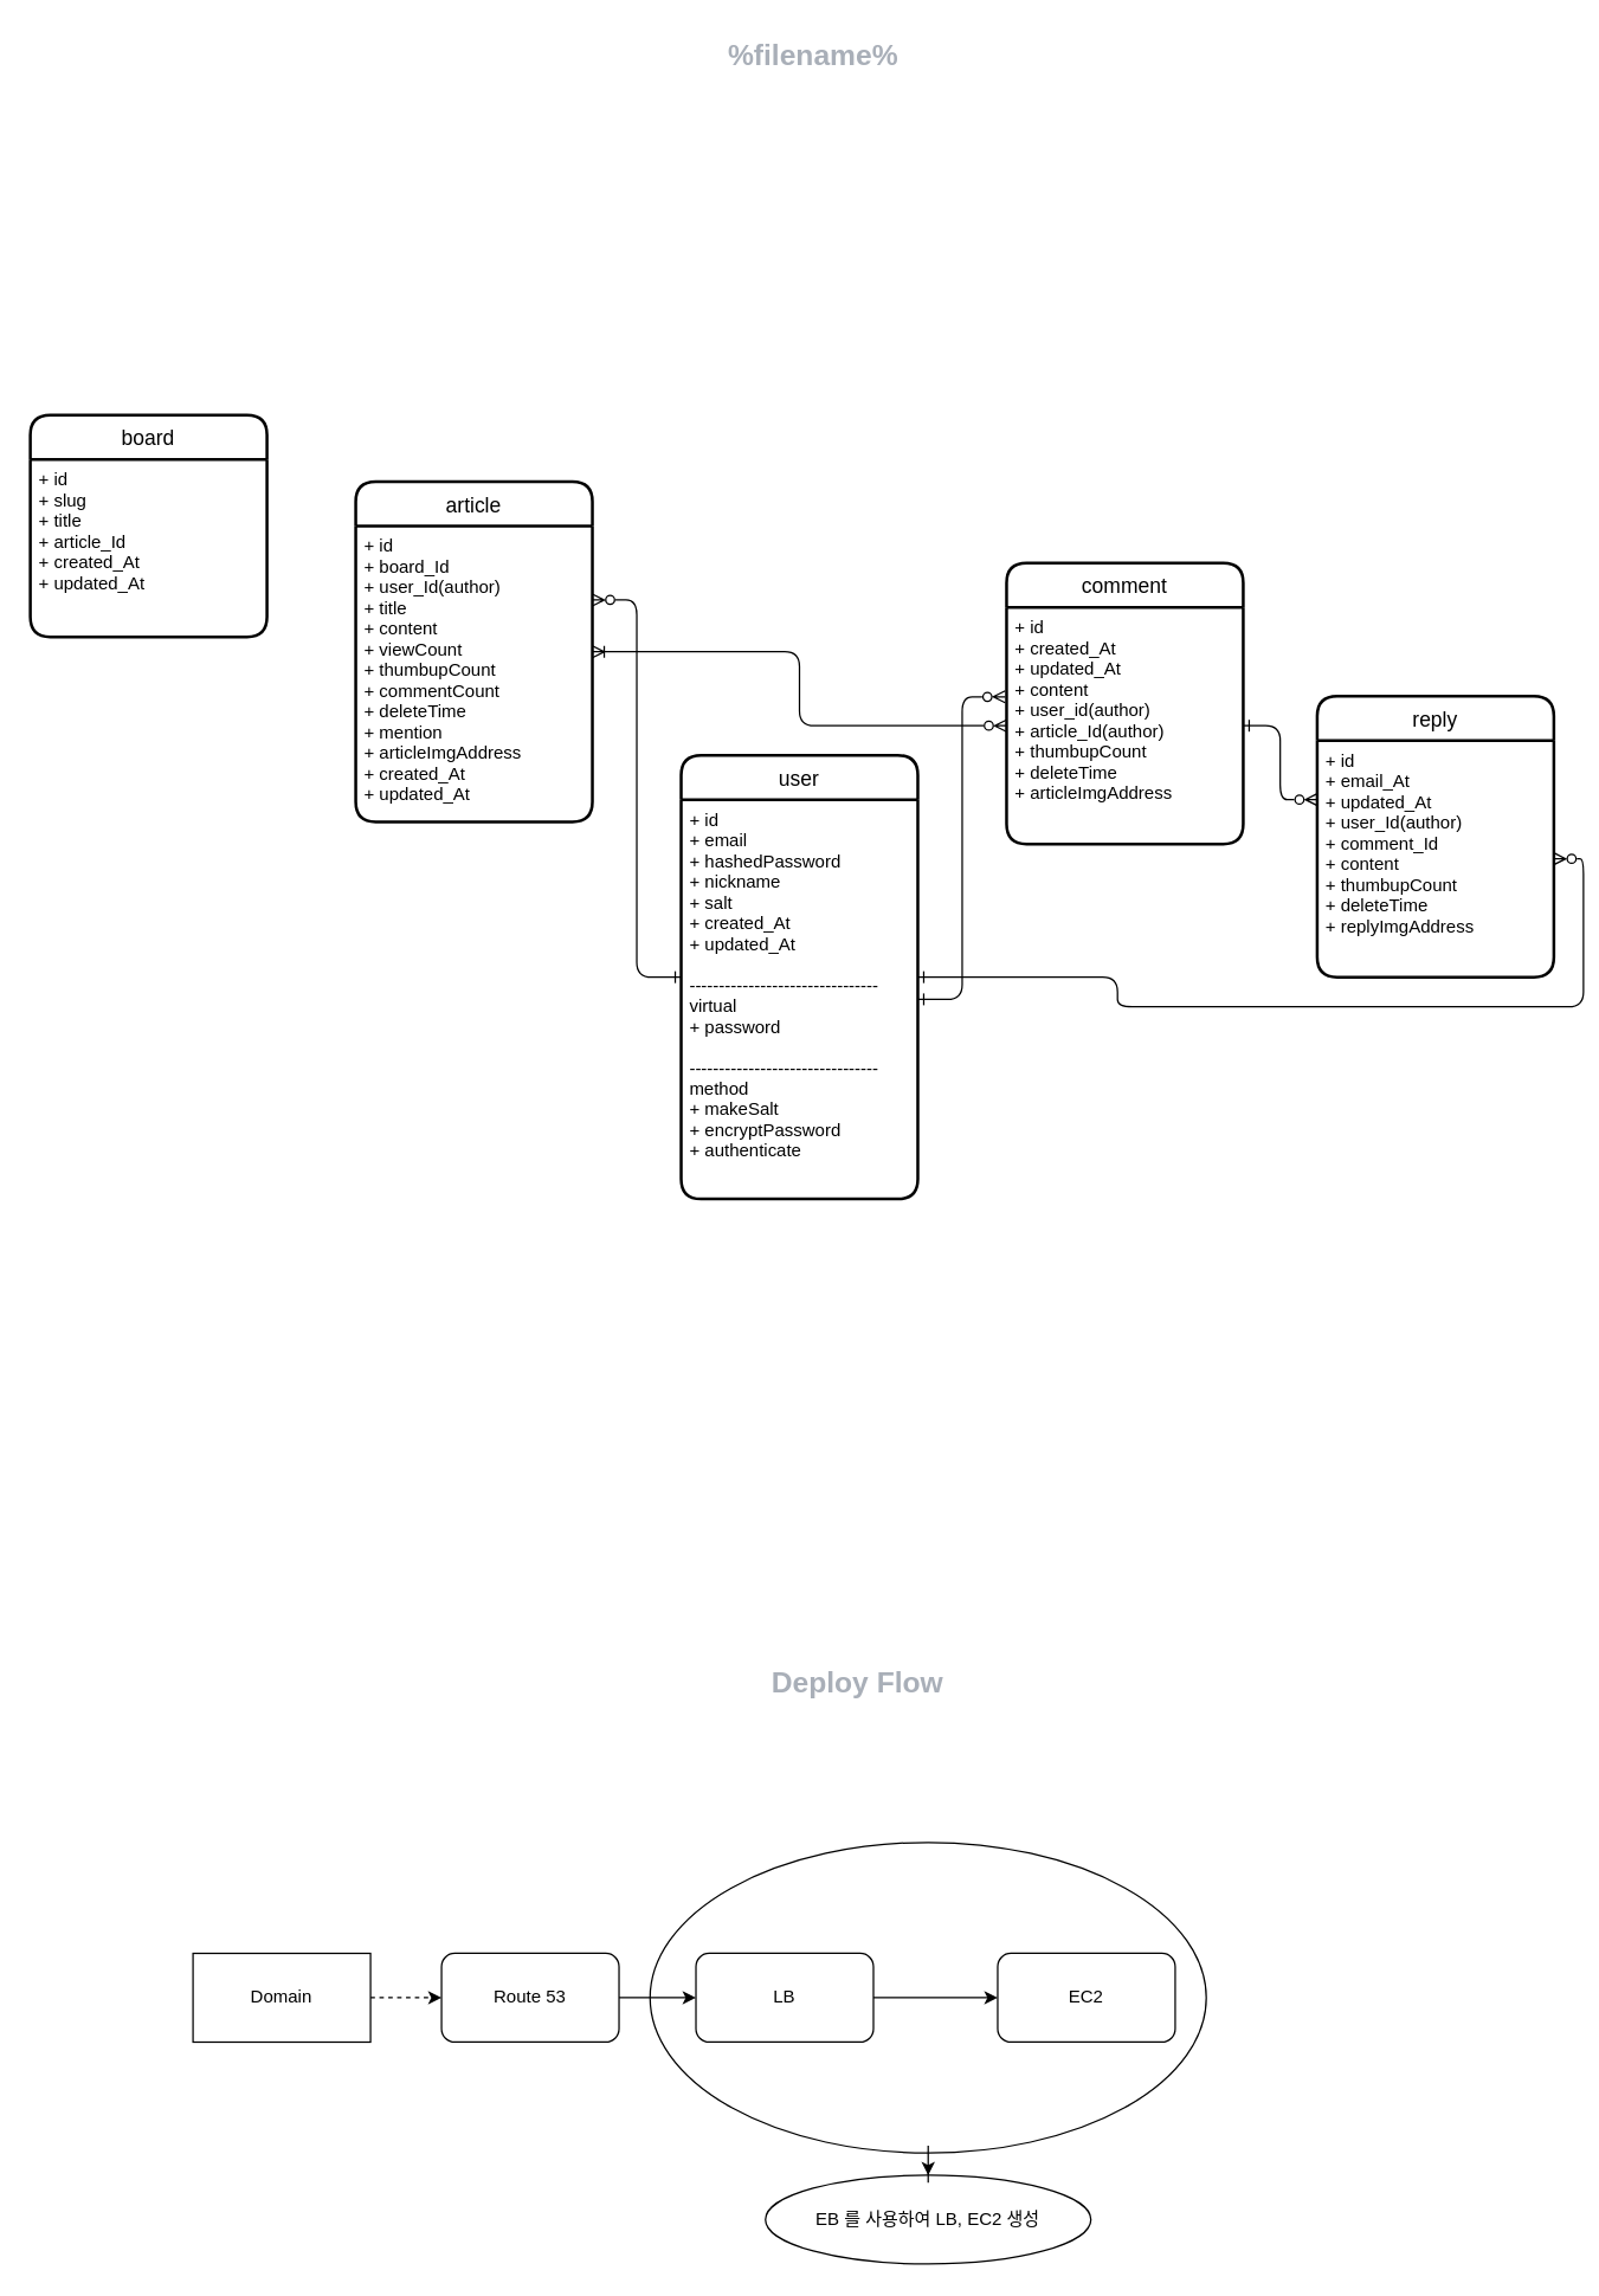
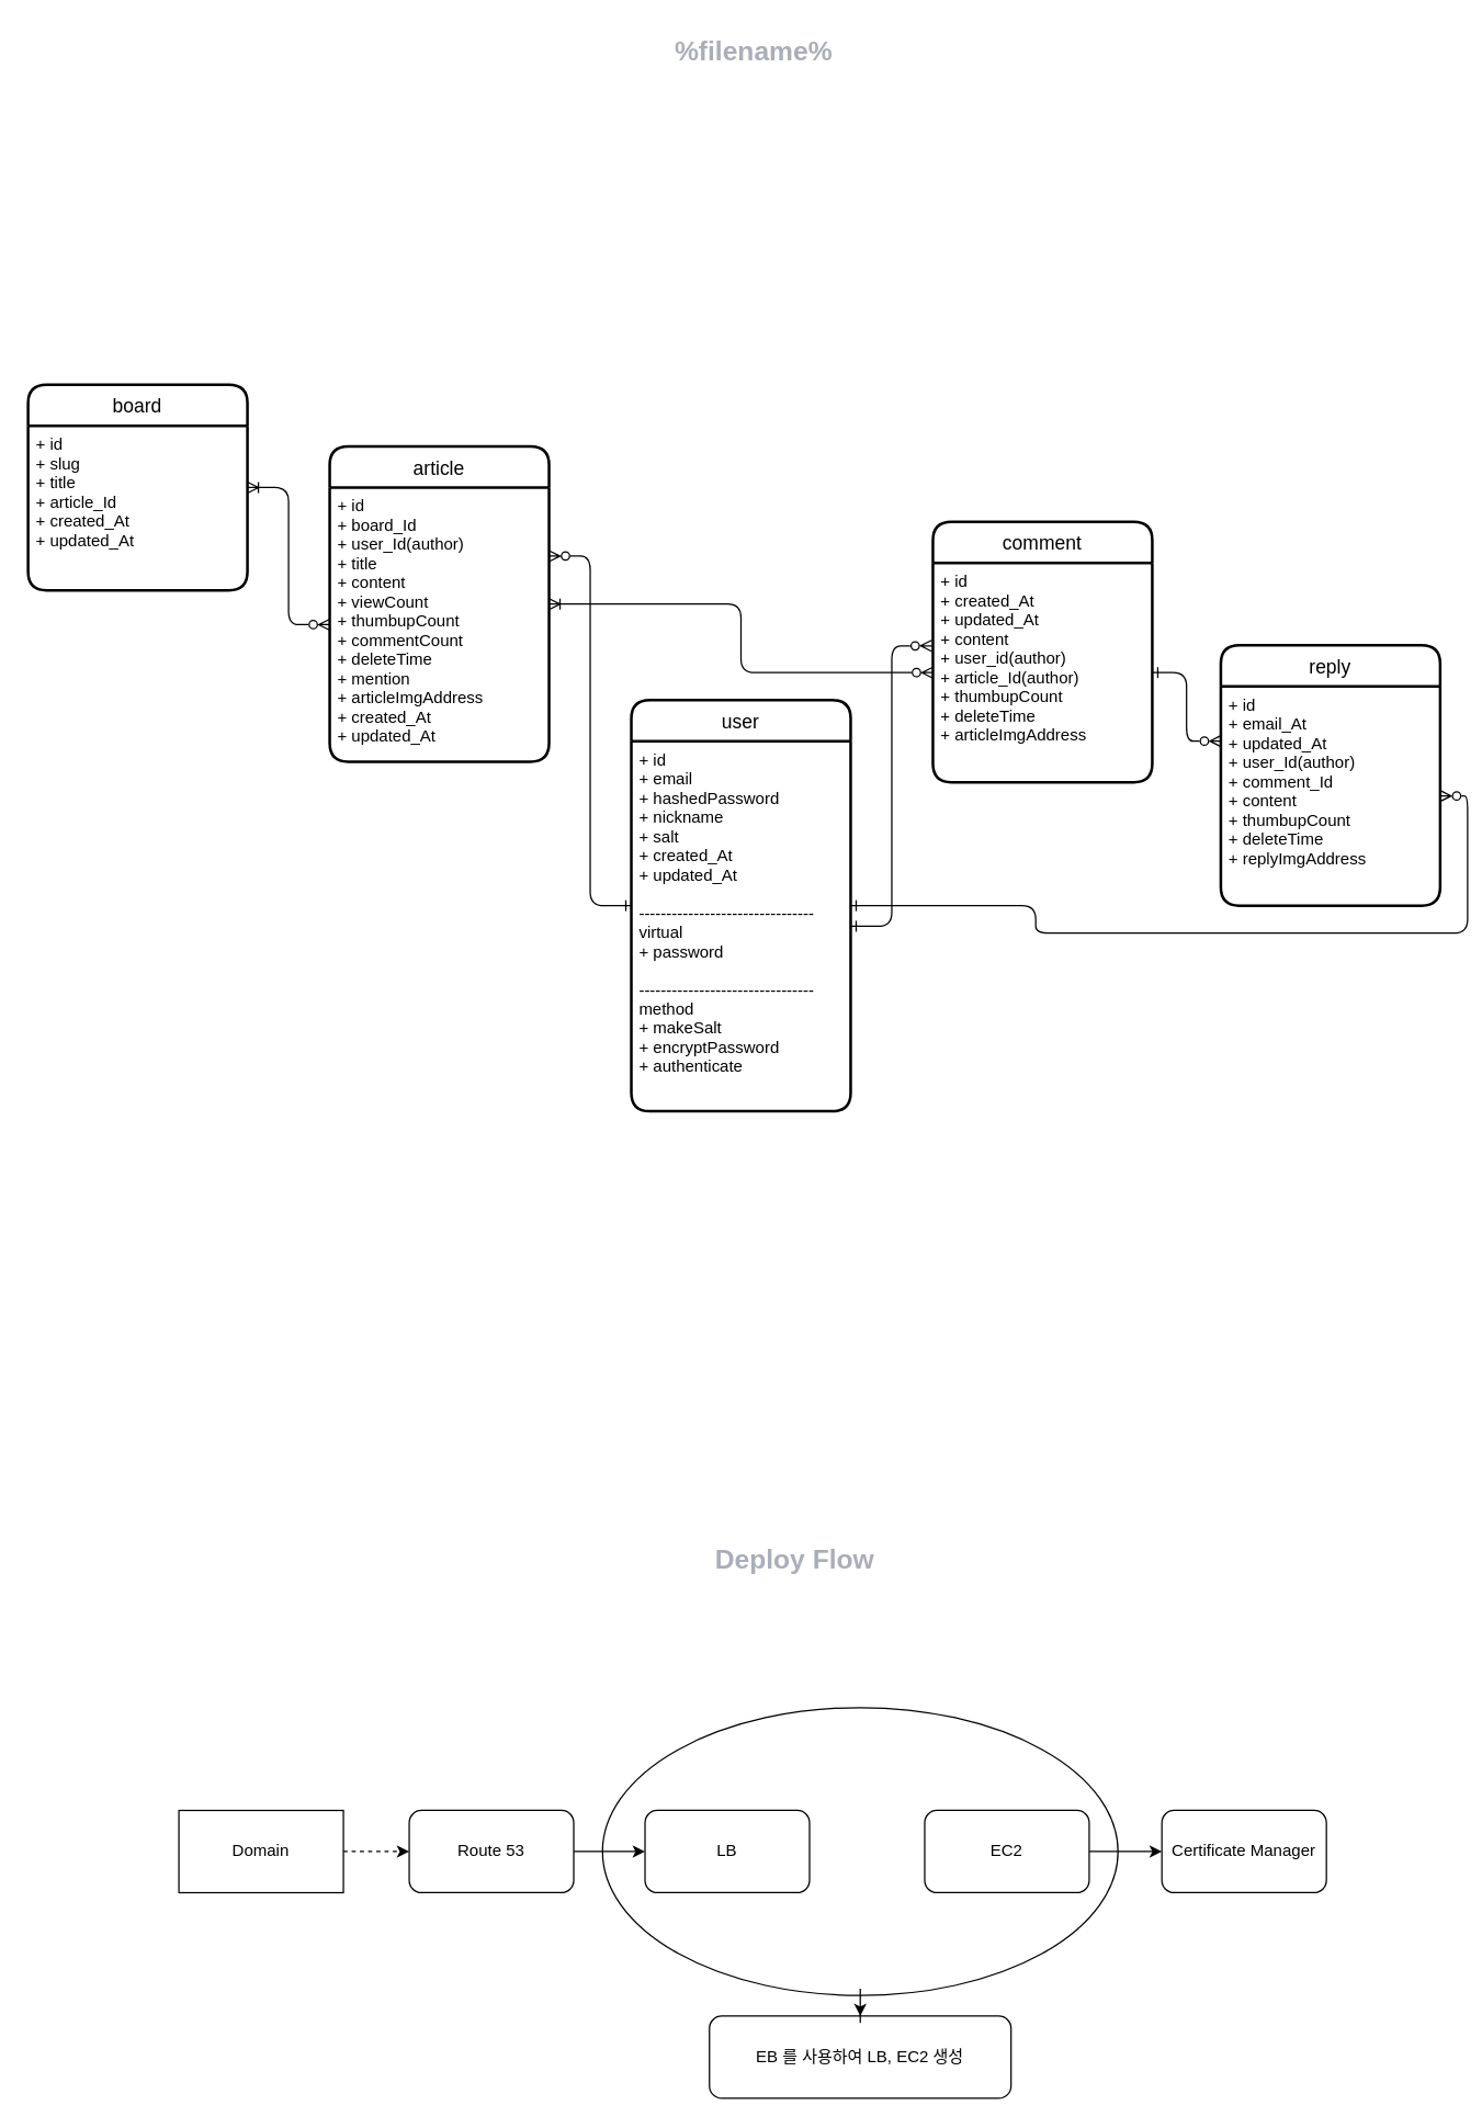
+ <mxCell id="2" style="edgeStyle=orthogonalEdgeStyle;rounded=1;sketch=0;orthogonalLoop=1;jettySize=auto;html=1;shadow=0;startArrow=ERoneToMany;startFill=0;endArrow=ERzeroToMany;endFill=0;strokeColor=default;" parent="1" source="3" target="7" edge="1"><mxGeometry relative="1" as="geometry" /></mxCell>
- <mxCell id="23" value="" style="edgeStyle=orthogonalEdgeStyle;rounded=0;orthogonalLoop=1;jettySize=auto;html=1;" parent="1" source="24" target="26" edge="1"><mxGeometry relative="1" as="geometry" /></mxCell>
+ <mxCell id="25" style="edgeStyle=orthogonalEdgeStyle;rounded=0;orthogonalLoop=1;jettySize=auto;html=1;entryX=0;entryY=0.5;entryDx=0;entryDy=0;" edge="1" parent="1" source="26" target="30"><mxGeometry relative="1" as="geometry" /></mxCell>
+ <mxCell id="30" value="Certificate Manager" style="rounded=1;whiteSpace=wrap;html=1;" parent="1" vertex="1"><mxGeometry x="847" y="1320" width="120" height="60" as="geometry" /></mxCell>
- <mxCell id="29" value="EB 를 사용하여 LB, EC2 생성" style="ellipse;whiteSpace=wrap;html=1;" parent="1" vertex="1"><mxGeometry x="517" y="1470" width="220" height="60" as="geometry" /></mxCell>
+ <mxCell id="29" value="EB 를 사용하여 LB, EC2 생성" style="rounded=1;whiteSpace=wrap;html=1;" parent="1" vertex="1"><mxGeometry x="517" y="1470" width="220" height="60" as="geometry" /></mxCell>
